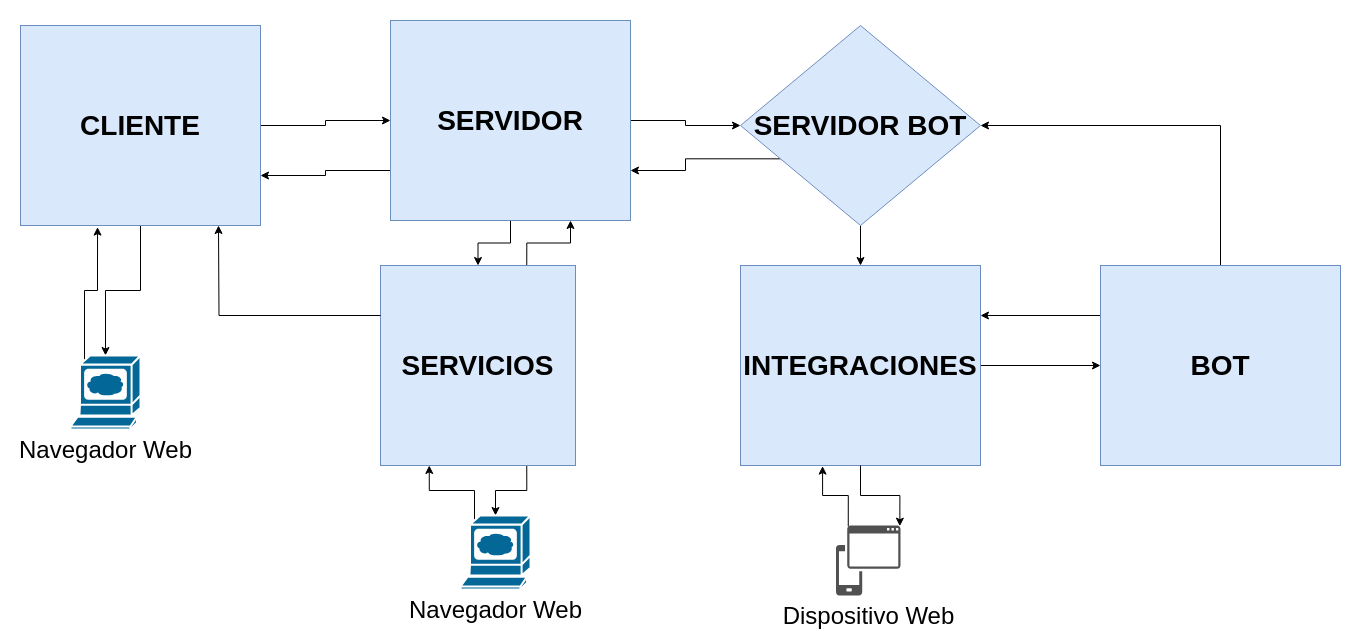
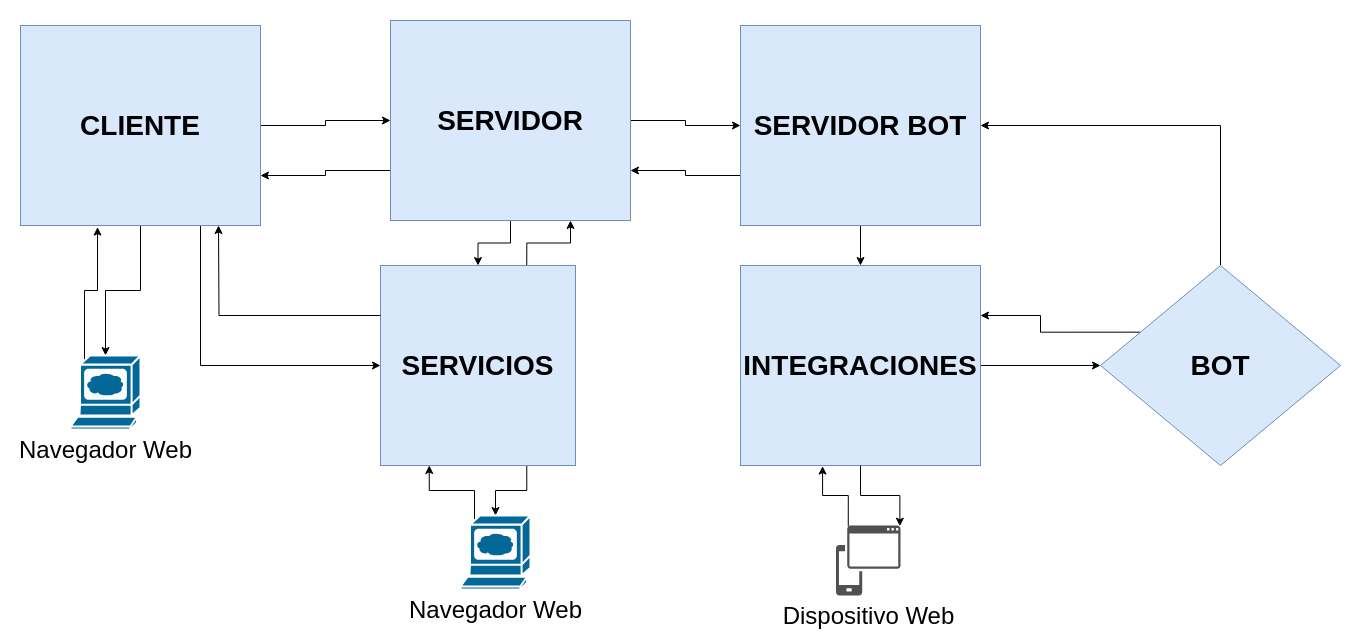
- <mxCell id="15" value="&lt;b&gt;SERVIDOR BOT&lt;/b&gt;" style="rhombus;whiteSpace=wrap;html=1;labelBackgroundColor=none;verticalAlign=middle;fillColor=#dae8fc;strokeColor=#6c8ebf;fontSize=28;" parent="1" vertex="1"><mxGeometry x="740" y="25" width="240" height="200" as="geometry" /></mxCell>
+ <mxCell id="15" value="&lt;b&gt;SERVIDOR BOT&lt;/b&gt;" style="rounded=0;whiteSpace=wrap;html=1;labelBackgroundColor=none;verticalAlign=middle;fillColor=#dae8fc;strokeColor=#6c8ebf;fontSize=28;" parent="1" vertex="1"><mxGeometry x="740" y="25" width="240" height="200" as="geometry" /></mxCell>
+ <mxCell id="4" style="edgeStyle=orthogonalEdgeStyle;rounded=0;orthogonalLoop=1;jettySize=auto;html=1;exitX=0.75;exitY=1;exitDx=0;exitDy=0;entryX=0;entryY=0.5;entryDx=0;entryDy=0;" parent="1" source="5" target="12" edge="1"><mxGeometry relative="1" as="geometry" /></mxCell>
- <mxCell id="20" value="&lt;b&gt;BOT&lt;/b&gt;" style="rounded=0;whiteSpace=wrap;html=1;labelBackgroundColor=none;verticalAlign=middle;fillColor=#dae8fc;strokeColor=#6c8ebf;fontSize=28;" parent="1" vertex="1"><mxGeometry x="1100" y="265" width="240" height="200" as="geometry" /></mxCell>
+ <mxCell id="20" value="&lt;b&gt;BOT&lt;/b&gt;" style="rhombus;whiteSpace=wrap;html=1;labelBackgroundColor=none;verticalAlign=middle;fillColor=#dae8fc;strokeColor=#6c8ebf;fontSize=28;" parent="1" vertex="1"><mxGeometry x="1100" y="265" width="240" height="200" as="geometry" /></mxCell>
